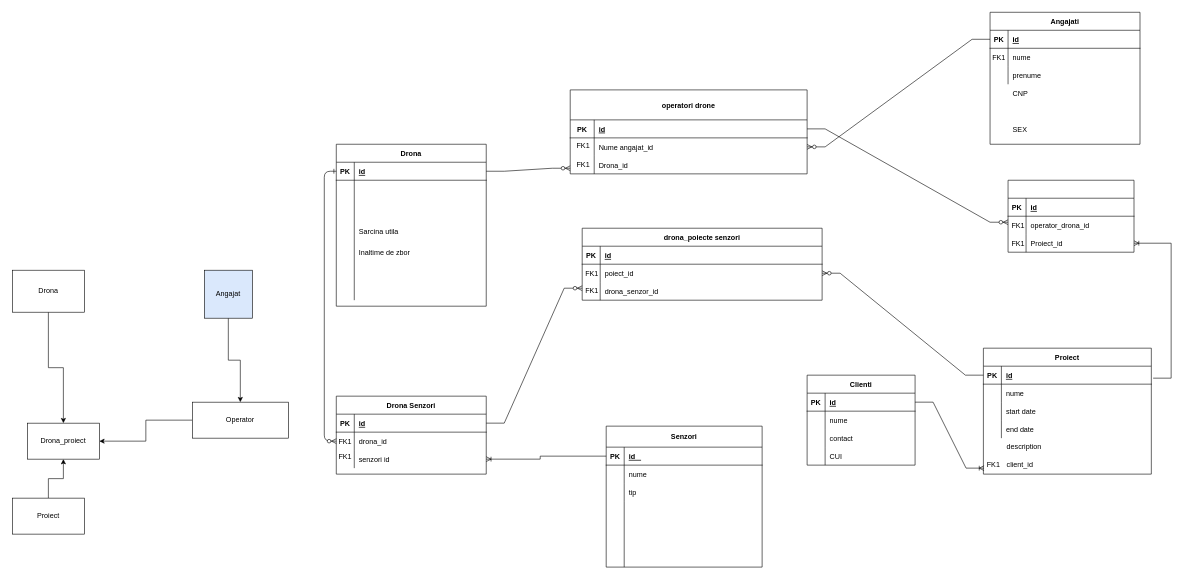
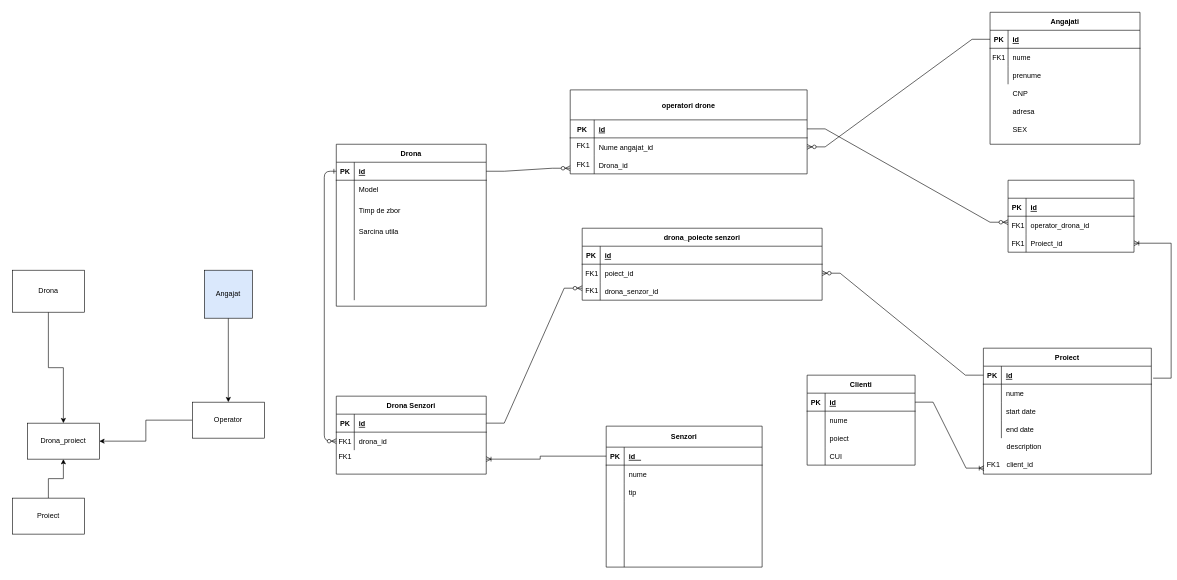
+ <mxCell id="62" value="adresa" style="shape=partialRectangle;overflow=hidden;connectable=0;fillColor=none;top=0;left=0;bottom=0;right=0;align=left;spacingLeft=6;" vertex="1" parent="50"><mxGeometry x="30" y="150" width="220" height="30" as="geometry"><mxRectangle width="220" height="30" as="alternateBounds" /></mxGeometry></mxCell>
+ <mxCell id="19" value="Model" style="shape=partialRectangle;overflow=hidden;connectable=0;fillColor=none;top=0;left=0;bottom=0;right=0;align=left;spacingLeft=6;" vertex="1" parent="1"><mxGeometry x="590" y="300" width="220" height="30" as="geometry"><mxRectangle width="220" height="30" as="alternateBounds" /></mxGeometry></mxCell>
+ <mxCell id="20" value="Timp de zbor" style="shape=partialRectangle;overflow=hidden;connectable=0;fillColor=none;top=0;left=0;bottom=0;right=0;align=left;spacingLeft=6;" vertex="1" parent="1"><mxGeometry x="590" y="335" width="220" height="30" as="geometry"><mxRectangle width="220" height="30" as="alternateBounds" /></mxGeometry></mxCell>
- <mxCell id="22" value="Inaltime de zbor" style="shape=partialRectangle;overflow=hidden;connectable=0;fillColor=none;top=0;left=0;bottom=0;right=0;align=left;spacingLeft=6;" vertex="1" parent="1"><mxGeometry x="590" y="405" width="220" height="30" as="geometry"><mxRectangle width="220" height="30" as="alternateBounds" /></mxGeometry></mxCell>
- <mxCell id="15" value="Operator" style="whiteSpace=wrap;html=1;" vertex="1" parent="1"><mxGeometry x="320" y="670" width="160" height="60" as="geometry" /></mxCell>
+ <mxCell id="15" value="Operator" style="whiteSpace=wrap;html=1;" vertex="1" parent="1"><mxGeometry x="320" y="670" width="120" height="60" as="geometry" /></mxCell>
- <mxCell id="135" value="contact" style="shape=partialRectangle;connectable=0;fillColor=none;top=0;left=0;bottom=0;right=0;align=left;spacingLeft=6;overflow=hidden;" vertex="1" parent="133"><mxGeometry x="30" width="150" height="30" as="geometry"><mxRectangle width="150" height="30" as="alternateBounds" /></mxGeometry></mxCell>
+ <mxCell id="135" value="poiect" style="shape=partialRectangle;connectable=0;fillColor=none;top=0;left=0;bottom=0;right=0;align=left;spacingLeft=6;overflow=hidden;" vertex="1" parent="133"><mxGeometry x="30" width="150" height="30" as="geometry"><mxRectangle width="150" height="30" as="alternateBounds" /></mxGeometry></mxCell>
- <mxCell id="74" value="senzori id" style="shape=partialRectangle;overflow=hidden;connectable=0;fillColor=none;top=0;left=0;bottom=0;right=0;align=left;spacingLeft=6;" parent="72" vertex="1"><mxGeometry x="30" width="220" height="30" as="geometry"><mxRectangle width="220" height="30" as="alternateBounds" /></mxGeometry></mxCell>
